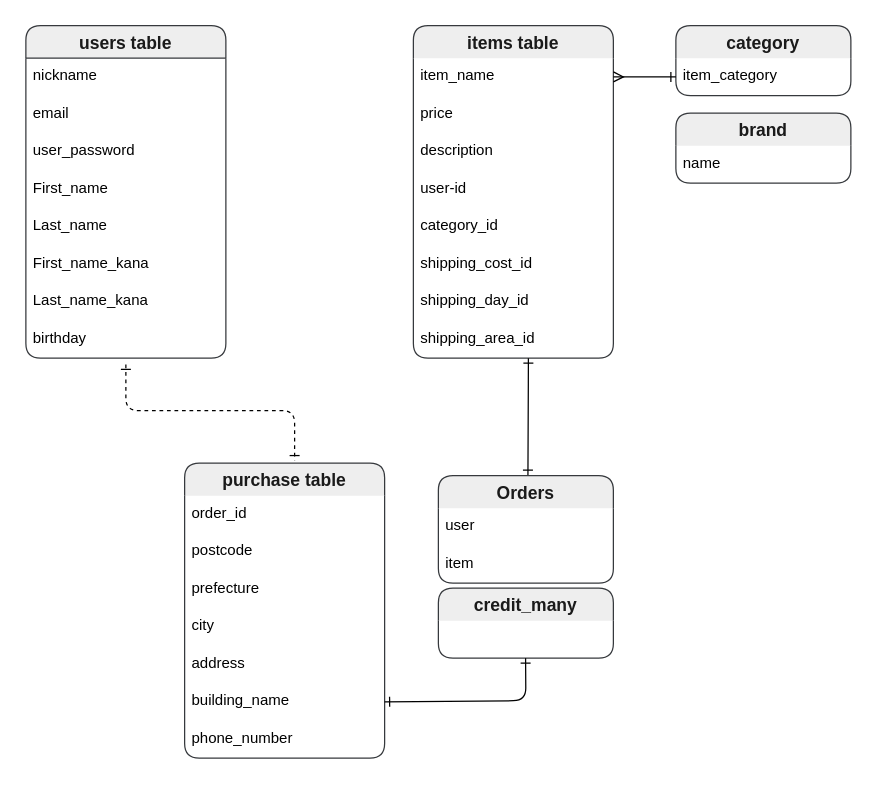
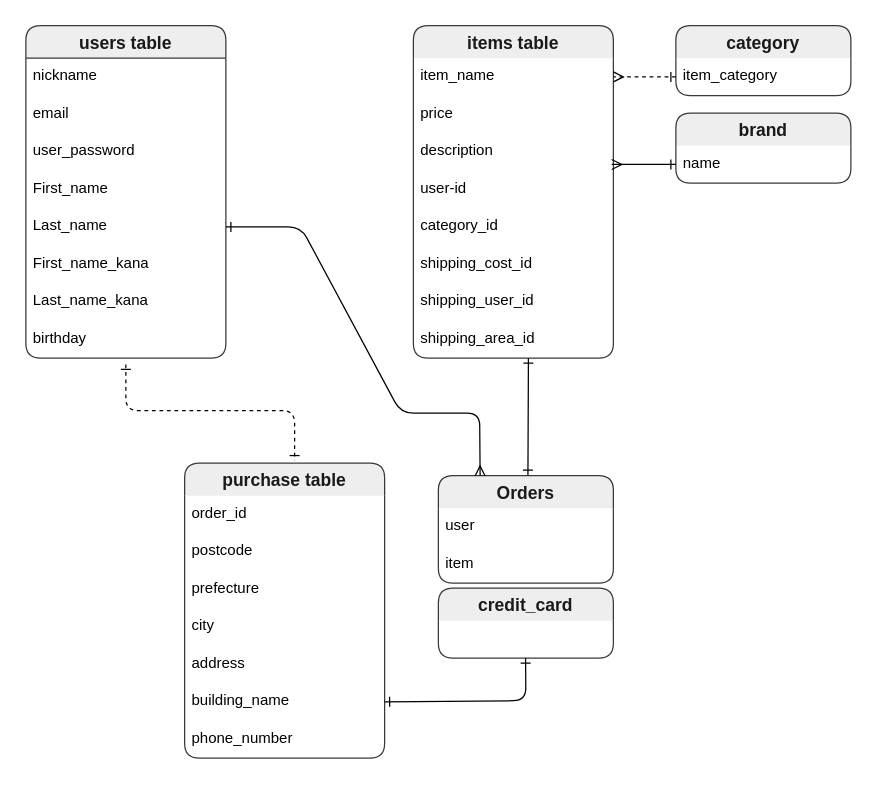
- <mxCell id="37" style="edgeStyle=orthogonalEdgeStyle;html=1;exitX=0;exitY=0.5;exitDx=0;exitDy=0;entryX=1;entryY=0.5;entryDx=0;entryDy=0;fontColor=#1A1A1A;startArrow=ERone;startFill=0;endArrow=ERmany;endFill=0;" edge="1" parent="1" source="34" target="13"><mxGeometry relative="1" as="geometry" /></mxCell>
+ <mxCell id="37" style="edgeStyle=orthogonalEdgeStyle;html=1;exitX=0;exitY=0.5;exitDx=0;exitDy=0;entryX=1;entryY=0.5;entryDx=0;entryDy=0;fontColor=#1A1A1A;startArrow=ERone;startFill=0;endArrow=ERmany;endFill=0;dashed=1;" edge="1" parent="1" source="34" target="13"><mxGeometry relative="1" as="geometry" /></mxCell>
+ <mxCell id="38" style="edgeStyle=orthogonalEdgeStyle;html=1;exitX=0;exitY=0.5;exitDx=0;exitDy=0;entryX=0.974;entryY=0.78;entryDx=0;entryDy=0;entryPerimeter=0;fontColor=#1A1A1A;startArrow=ERone;startFill=0;endArrow=ERmany;endFill=0;" edge="1" parent="1" source="36" target="15"><mxGeometry relative="1" as="geometry" /></mxCell>
- <mxCell id="19" value="shipping_day_id" style="text;strokeColor=none;fillColor=none;spacingLeft=4;spacingRight=4;overflow=hidden;rotatable=0;points=[[0,0.5],[1,0.5]];portConstraint=eastwest;fontSize=12;" vertex="1" parent="12"><mxGeometry y="206" width="160" height="30" as="geometry" /></mxCell>
+ <mxCell id="19" value="shipping_user_id" style="text;strokeColor=none;fillColor=none;spacingLeft=4;spacingRight=4;overflow=hidden;rotatable=0;points=[[0,0.5],[1,0.5]];portConstraint=eastwest;fontSize=12;" vertex="1" parent="12"><mxGeometry y="206" width="160" height="30" as="geometry" /></mxCell>
+ <mxCell id="45" style="edgeStyle=none;rounded=1;html=1;exitX=1;exitY=0.5;exitDx=0;exitDy=0;fontSize=8;fontColor=#a0cc00;startArrow=ERone;startFill=0;endArrow=ERmany;endFill=0;entryX=0.256;entryY=0.055;entryDx=0;entryDy=0;entryPerimeter=0;" edge="1" parent="1" source="8" target="21"><mxGeometry relative="1" as="geometry"><mxPoint x="280" y="181" as="targetPoint" /><Array as="points"><mxPoint x="240" y="181" /><mxPoint x="320" y="330" /><mxPoint x="383" y="330" /></Array></mxGeometry></mxCell>
- <mxCell id="32" value="credit_many" style="swimlane;fontStyle=1;childLayout=stackLayout;horizontal=1;startSize=26;horizontalStack=0;resizeParent=1;resizeParentMax=0;resizeLast=0;collapsible=1;marginBottom=0;align=center;fontSize=14;rounded=1;swimlaneLine=0;fillColor=#eeeeee;strokeColor=#36393d;perimeterSpacing=5;fontColor=#1A1A1A;" vertex="1" parent="1"><mxGeometry x="350" y="470" width="140" height="56" as="geometry" /></mxCell>
+ <mxCell id="32" value="credit_card" style="swimlane;fontStyle=1;childLayout=stackLayout;horizontal=1;startSize=26;horizontalStack=0;resizeParent=1;resizeParentMax=0;resizeLast=0;collapsible=1;marginBottom=0;align=center;fontSize=14;rounded=1;swimlaneLine=0;fillColor=#eeeeee;strokeColor=#36393d;perimeterSpacing=5;fontColor=#1A1A1A;" vertex="1" parent="1"><mxGeometry x="350" y="470" width="140" height="56" as="geometry" /></mxCell>
